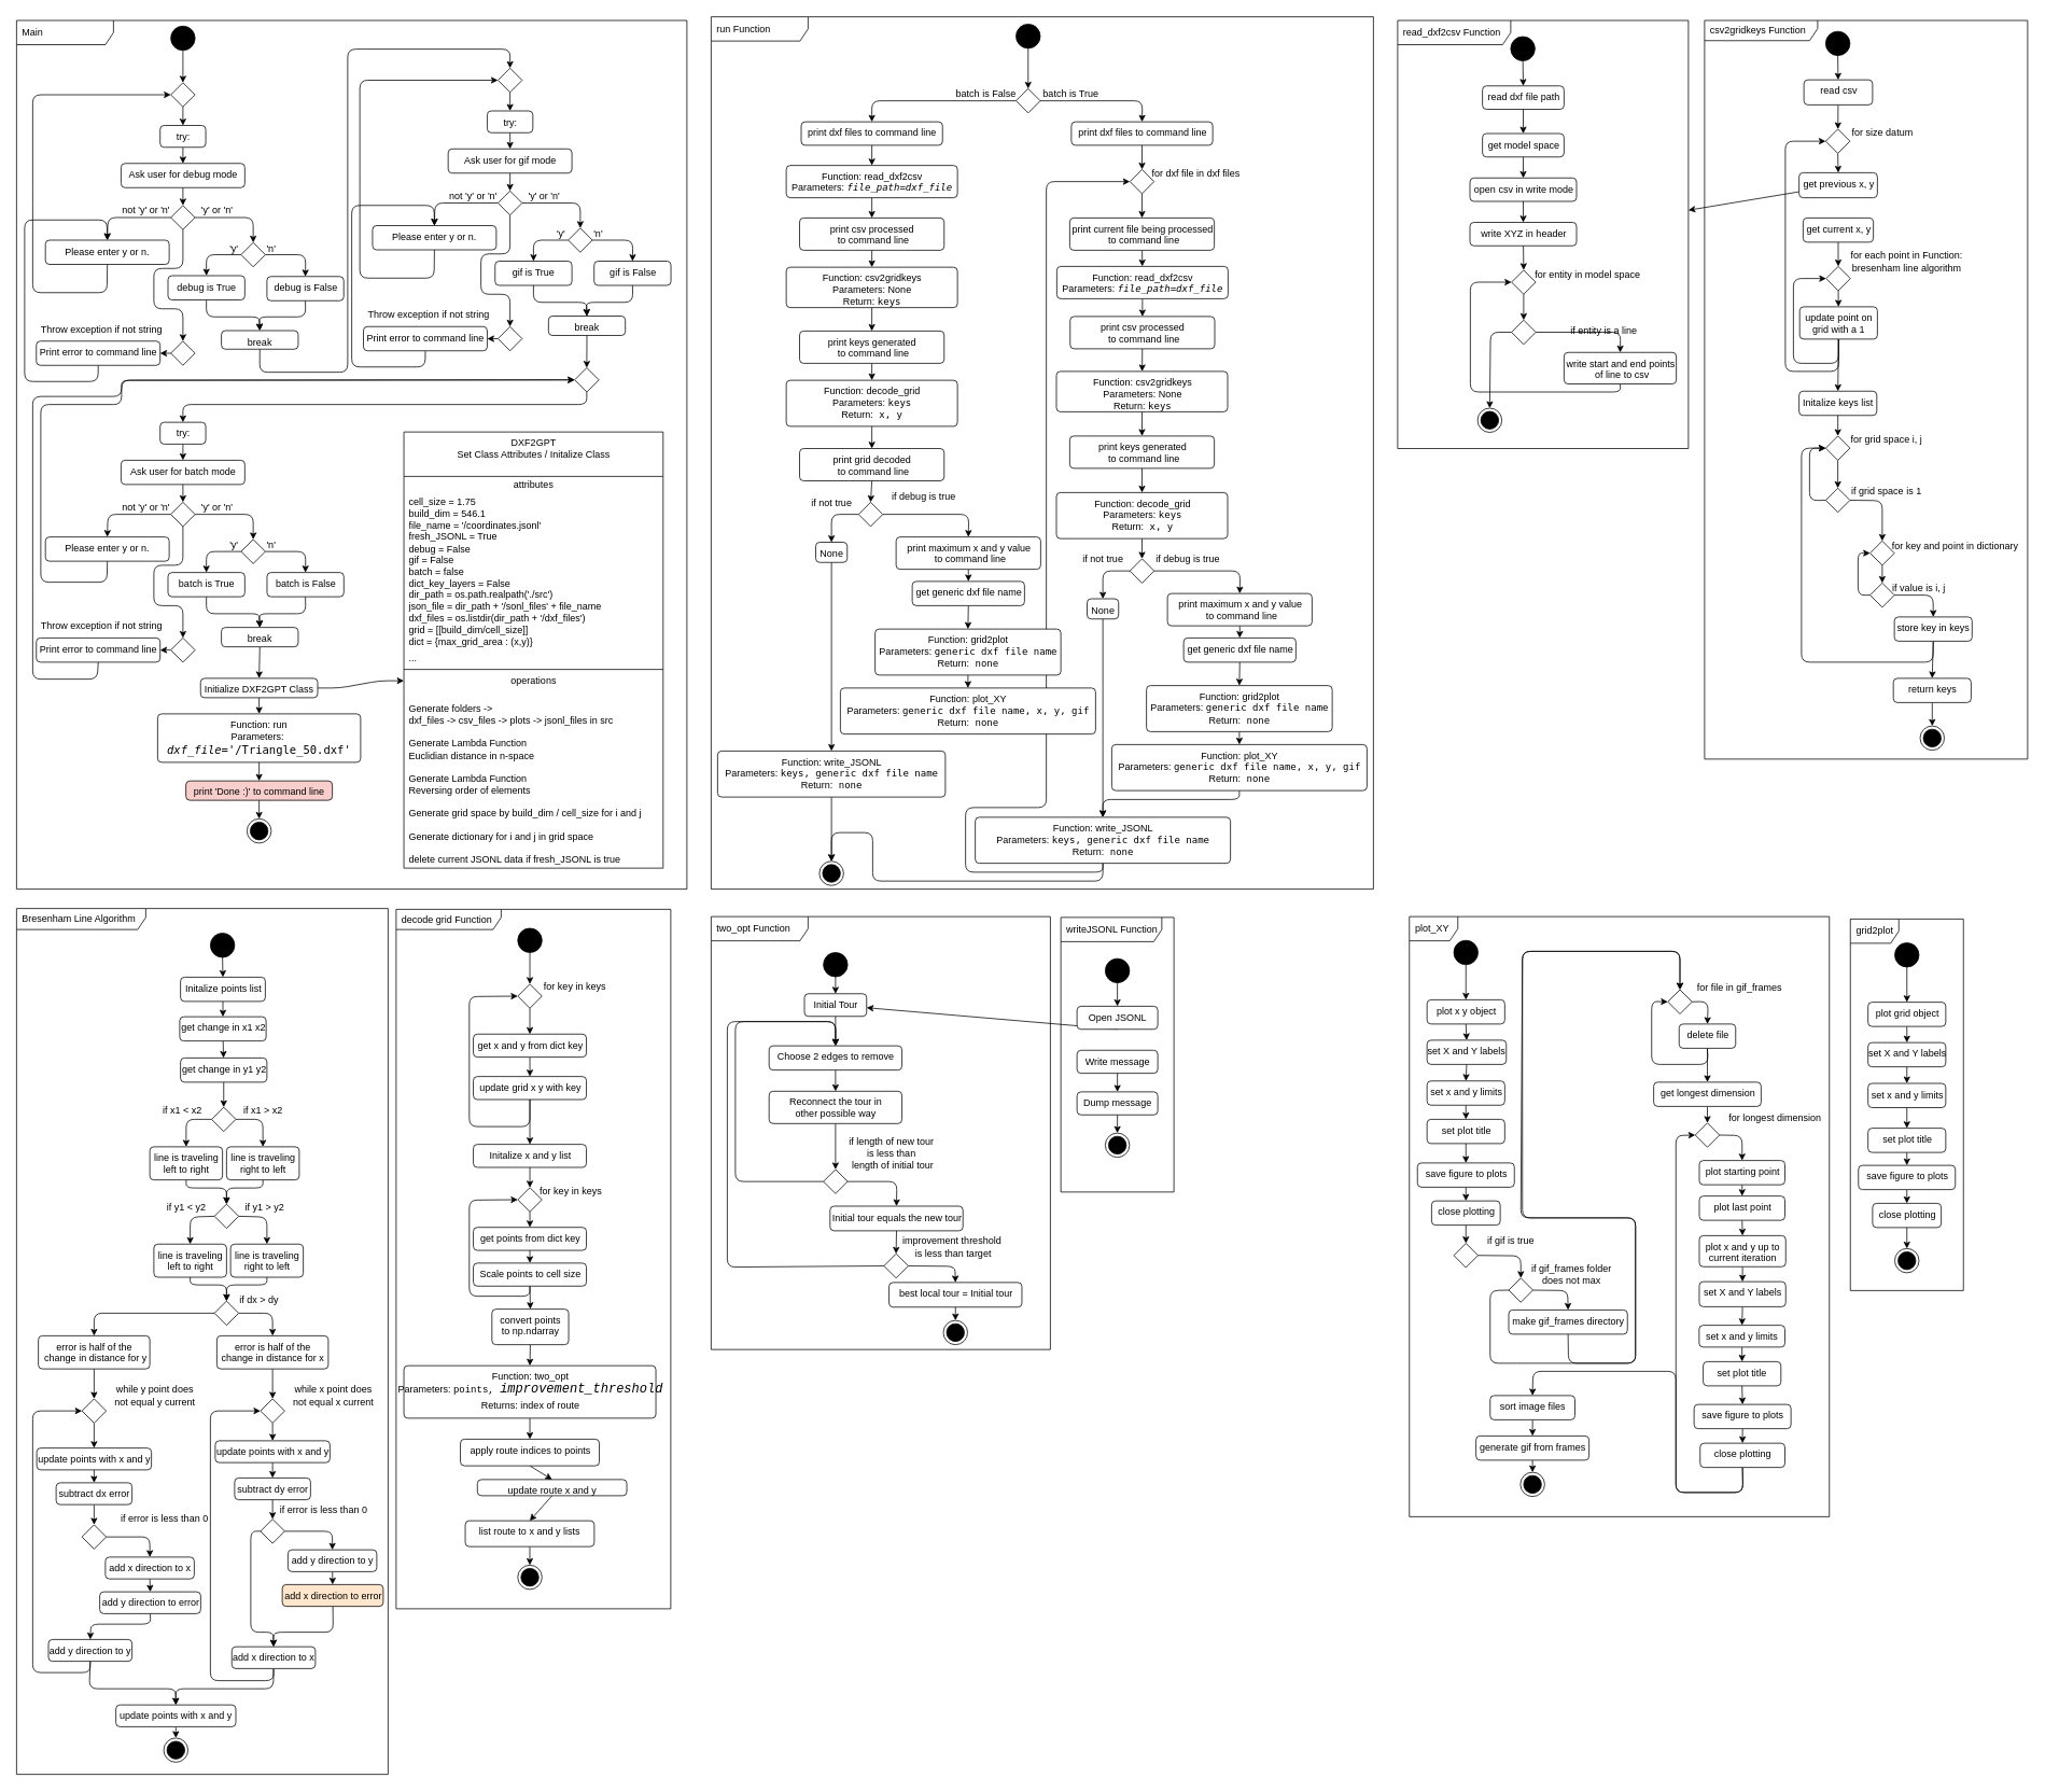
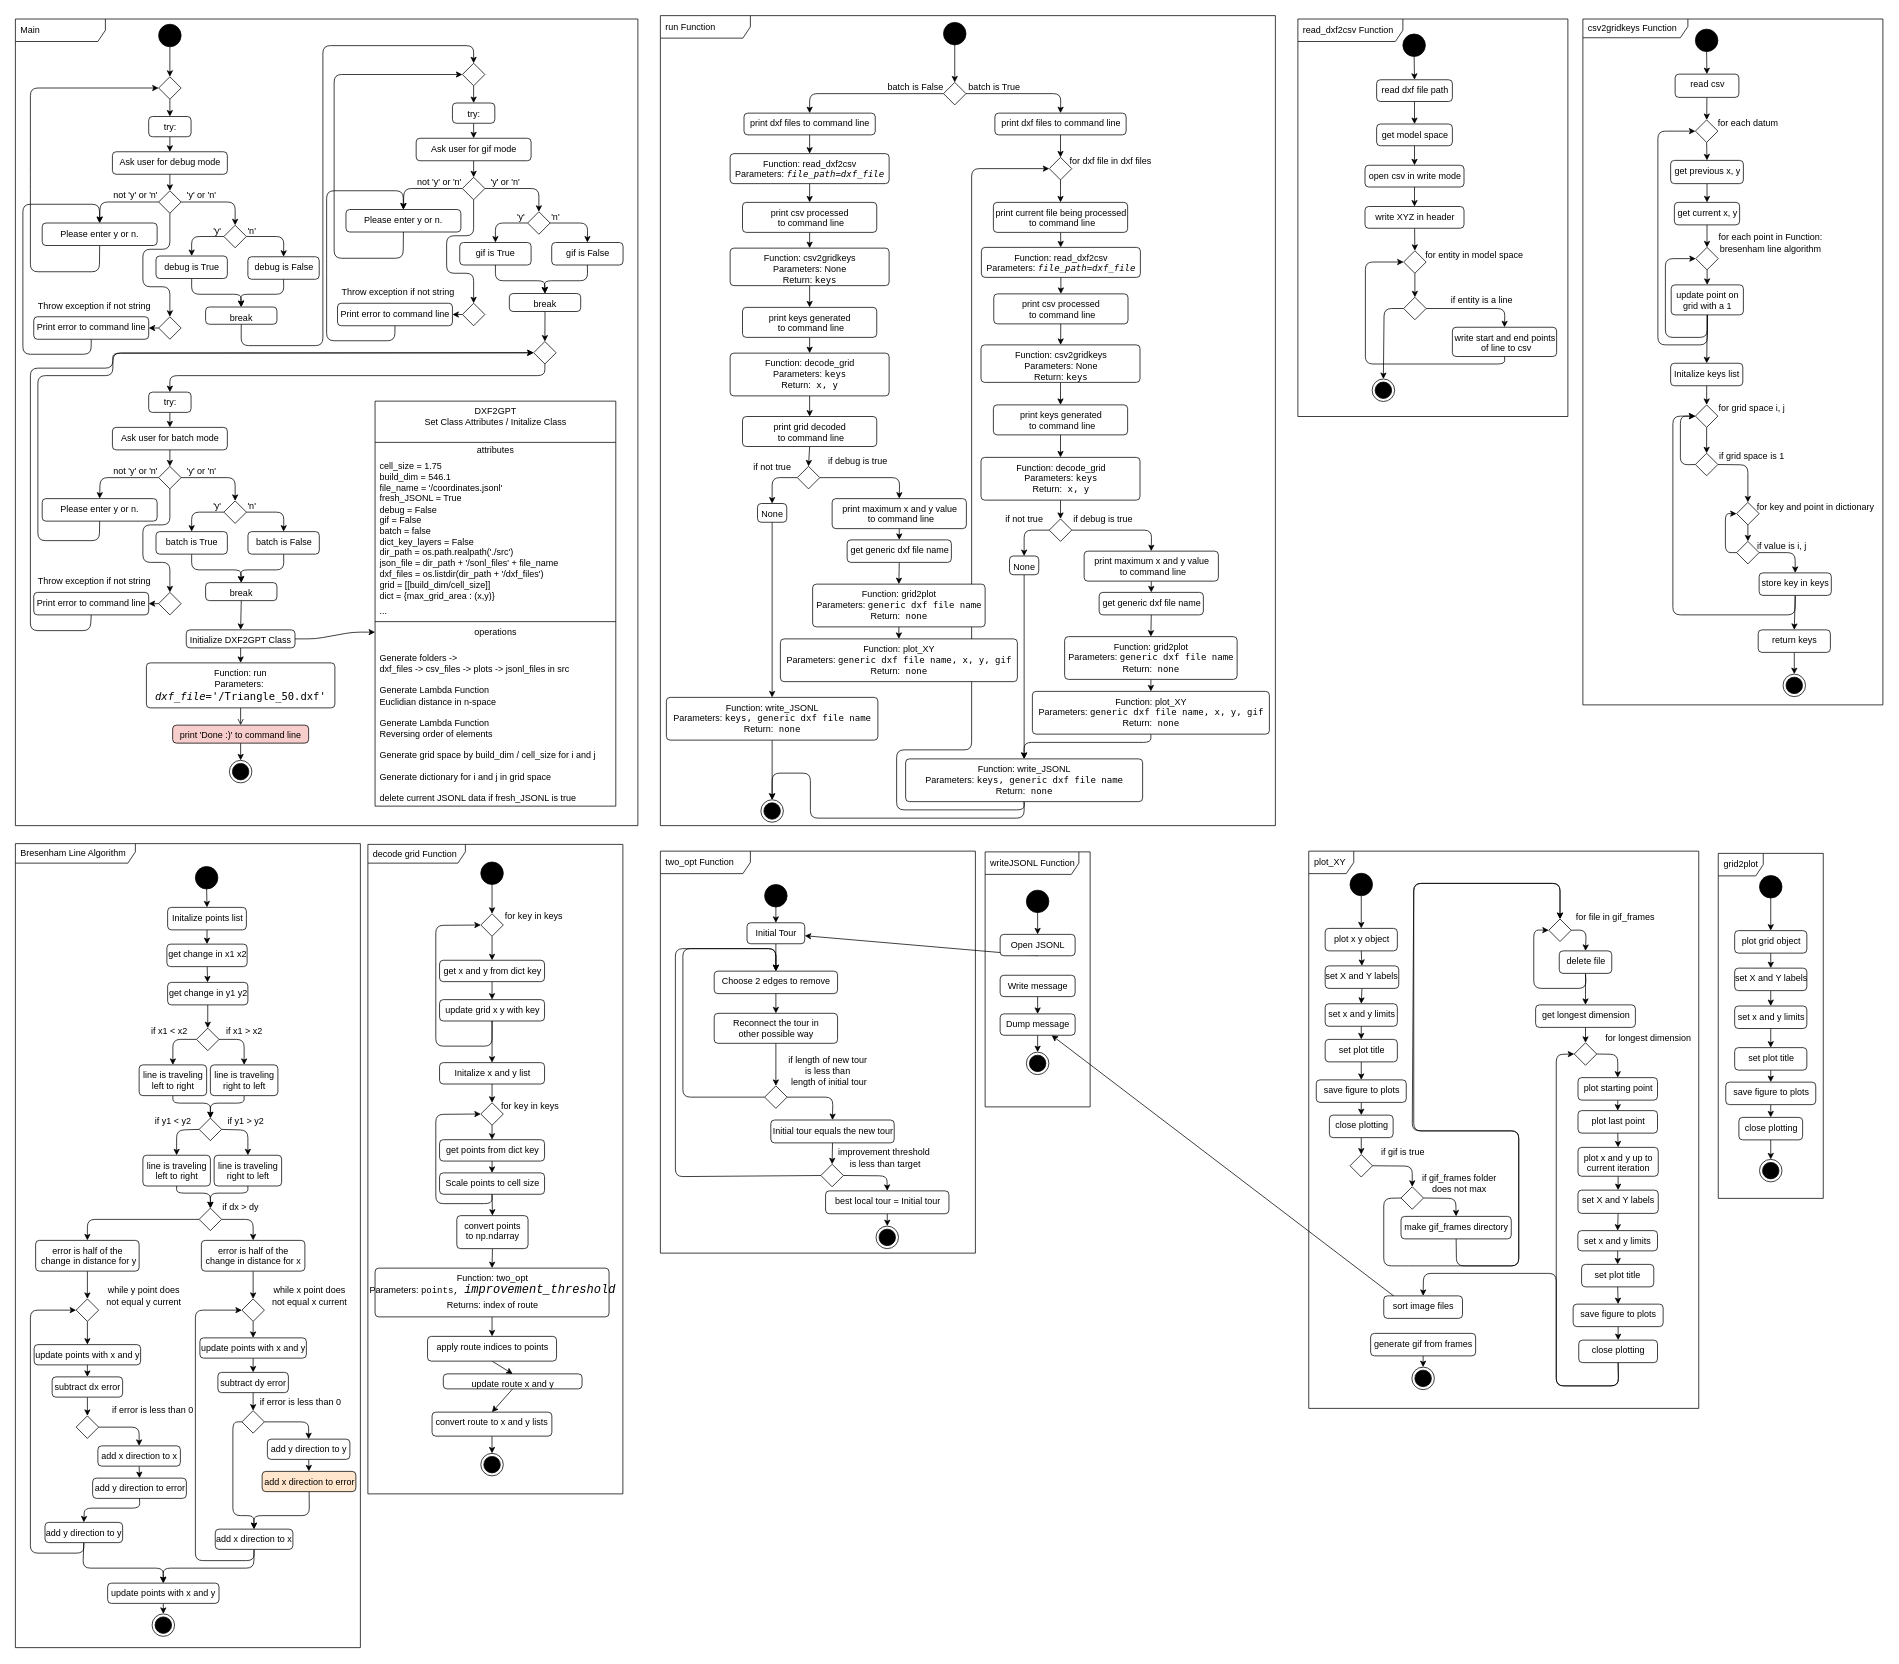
- <mxCell id="214" value="for size datum" style="text;html=1;align=center;verticalAlign=middle;resizable=0;points=[];autosize=1;strokeColor=none;fillColor=none;fontSize=12;fontColor=#000000;movable=0;rotatable=0;deletable=0;editable=0;connectable=0;locked=1;labelBackgroundColor=none;" parent="1" vertex="1"><mxGeometry x="2280" y="148" width="100" height="30" as="geometry" /></mxCell>
+ <mxCell id="214" value="for each datum" style="text;html=1;align=center;verticalAlign=middle;resizable=0;points=[];autosize=1;strokeColor=none;fillColor=none;fontSize=12;fontColor=#000000;movable=0;rotatable=0;deletable=0;editable=0;connectable=0;locked=1;labelBackgroundColor=none;" parent="1" vertex="1"><mxGeometry x="2280" y="148" width="100" height="30" as="geometry" /></mxCell>
- <mxCell id="212" value="" style="edgeStyle=none;html=1;fontSize=12;fontColor=#000000;movable=0;resizable=0;rotatable=0;deletable=0;editable=0;connectable=0;locked=1;labelBackgroundColor=none;" parent="1" source="213" target="184" edge="1"><mxGeometry relative="1" as="geometry" /></mxCell>
+ <mxCell id="212" value="" style="edgeStyle=none;html=1;fontSize=12;fontColor=#000000;movable=0;resizable=0;rotatable=0;deletable=0;editable=0;connectable=0;locked=1;labelBackgroundColor=none;" parent="1" source="213" target="216" edge="1"><mxGeometry relative="1" as="geometry" /></mxCell>
- <mxCell id="203" value="if entity is a line" style="text;html=1;align=center;verticalAlign=middle;resizable=0;points=[];autosize=1;strokeColor=none;fillColor=none;fontSize=12;fontColor=#000000;movable=0;rotatable=0;deletable=0;editable=0;connectable=0;locked=1;labelBackgroundColor=none;" parent="1" vertex="1"><mxGeometry x="1930" y="393.5" width="110" height="30" as="geometry" /></mxCell>
+ <mxCell id="203" value="if entity is a line" style="text;html=1;align=center;verticalAlign=middle;resizable=0;points=[];autosize=1;strokeColor=none;fillColor=none;fontSize=12;fontColor=#000000;movable=0;rotatable=0;deletable=0;editable=0;connectable=0;locked=1;labelBackgroundColor=none;" parent="1" vertex="1"><mxGeometry x="1920" y="383.5" width="110" height="30" as="geometry" /></mxCell>
- <mxCell id="105" style="edgeStyle=none;html=1;exitX=0.5;exitY=1;exitDx=0;exitDy=0;entryX=0.5;entryY=0;entryDx=0;entryDy=0;fontSize=12;fontColor=#000000;movable=0;resizable=0;rotatable=0;deletable=0;editable=0;connectable=0;locked=1;labelBackgroundColor=none;" parent="1" source="106" target="109" edge="1"><mxGeometry relative="1" as="geometry" /></mxCell>
+ <mxCell id="105" style="edgeStyle=none;html=1;exitX=0.5;exitY=1;exitDx=0;exitDy=0;entryX=0.5;entryY=0;entryDx=0;entryDy=0;fontSize=12;fontColor=#000000;movable=0;resizable=0;rotatable=0;deletable=0;editable=0;connectable=0;locked=1;labelBackgroundColor=none;endArrow=open;" parent="1" source="106" target="109" edge="1"><mxGeometry relative="1" as="geometry" /></mxCell>
- <mxCell id="440" style="edgeStyle=none;html=1;exitX=0.5;exitY=1;exitDx=0;exitDy=0;entryX=0.5;entryY=0;entryDx=0;entryDy=0;fontSize=12;movable=0;resizable=0;rotatable=0;deletable=0;editable=0;connectable=0;locked=1;labelBackgroundColor=none;fontColor=#000000;" parent="1" source="441" target="443" edge="1"><mxGeometry relative="1" as="geometry" /></mxCell>
+ <mxCell id="440" style="edgeStyle=none;html=1;exitX=0.5;exitY=1;exitDx=0;exitDy=0;fontSize=12;movable=0;resizable=0;rotatable=0;deletable=0;editable=0;connectable=0;locked=1;labelBackgroundColor=none;fontColor=#000000;" parent="1" source="441" target="454" edge="1"><mxGeometry relative="1" as="geometry" /></mxCell>
- <mxCell id="349" value="list route to x and y lists" style="html=1;align=center;verticalAlign=top;rounded=1;absoluteArcSize=1;arcSize=10;dashed=0;labelBackgroundColor=none;fontSize=12;fontColor=#000000;movable=0;resizable=0;rotatable=0;deletable=0;editable=0;connectable=0;locked=1;" parent="1" vertex="1"><mxGeometry x="575.57" y="1882" width="159.75" height="32" as="geometry" /></mxCell>
+ <mxCell id="349" value="convert route to x and y lists" style="html=1;align=center;verticalAlign=top;rounded=1;absoluteArcSize=1;arcSize=10;dashed=0;labelBackgroundColor=none;fontSize=12;fontColor=#000000;movable=0;resizable=0;rotatable=0;deletable=0;editable=0;connectable=0;locked=1;" parent="1" vertex="1"><mxGeometry x="575.57" y="1882" width="159.75" height="32" as="geometry" /></mxCell>
